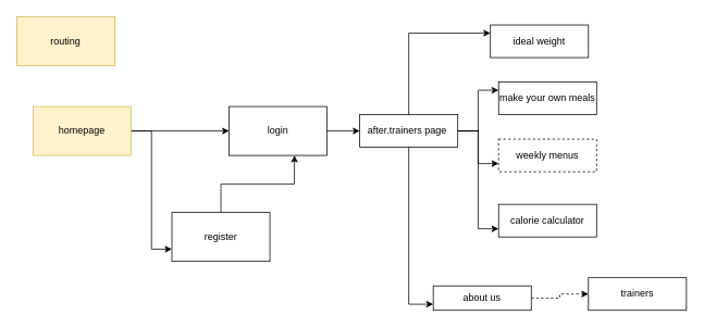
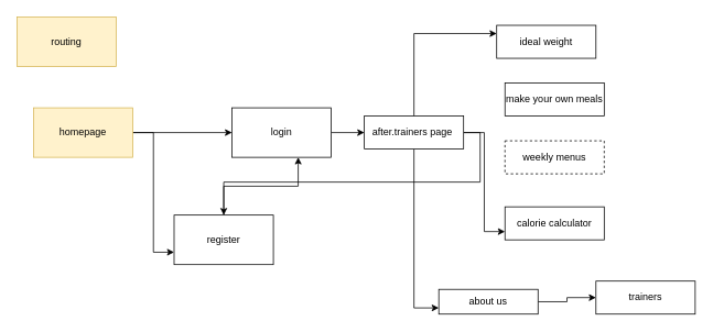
- <mxCell id="11" style="edgeStyle=orthogonalEdgeStyle;rounded=0;orthogonalLoop=1;jettySize=auto;html=1;exitX=1;exitY=0.5;exitDx=0;exitDy=0;entryX=0;entryY=0.25;entryDx=0;entryDy=0;" edge="1" parent="1" source="15" target="17"><mxGeometry relative="1" as="geometry" /></mxCell>
+ <mxCell id="11" style="edgeStyle=orthogonalEdgeStyle;rounded=0;orthogonalLoop=1;jettySize=auto;html=1;exitX=1;exitY=0.5;exitDx=0;exitDy=0;" edge="1" parent="1" source="15" target="9"><mxGeometry relative="1" as="geometry" /></mxCell>
- <mxCell id="12" style="edgeStyle=orthogonalEdgeStyle;rounded=0;orthogonalLoop=1;jettySize=auto;html=1;exitX=1;exitY=0.5;exitDx=0;exitDy=0;entryX=0;entryY=0.75;entryDx=0;entryDy=0;" edge="1" parent="1" source="15" target="18"><mxGeometry relative="1" as="geometry" /></mxCell>
- <mxCell id="20" style="edgeStyle=orthogonalEdgeStyle;rounded=0;orthogonalLoop=1;jettySize=auto;html=1;entryX=0;entryY=0.5;entryDx=0;entryDy=0;dashed=1;" edge="1" parent="1" source="21" target="22"><mxGeometry relative="1" as="geometry" /></mxCell>
+ <mxCell id="20" style="edgeStyle=orthogonalEdgeStyle;rounded=0;orthogonalLoop=1;jettySize=auto;html=1;entryX=0;entryY=0.5;entryDx=0;entryDy=0;" edge="1" parent="1" source="21" target="22"><mxGeometry relative="1" as="geometry" /></mxCell>
